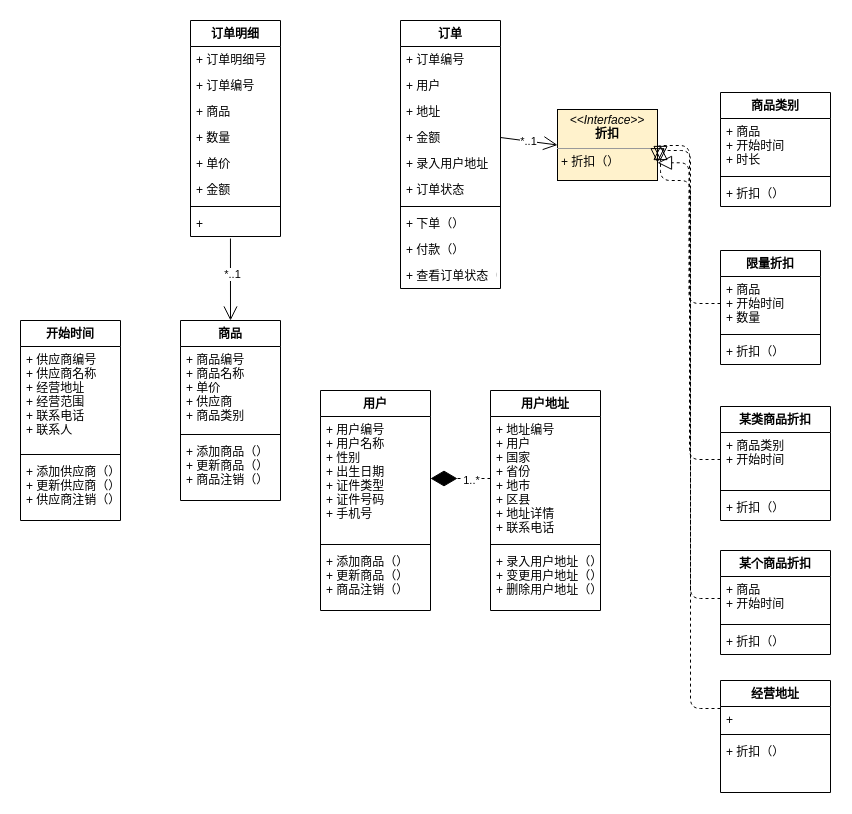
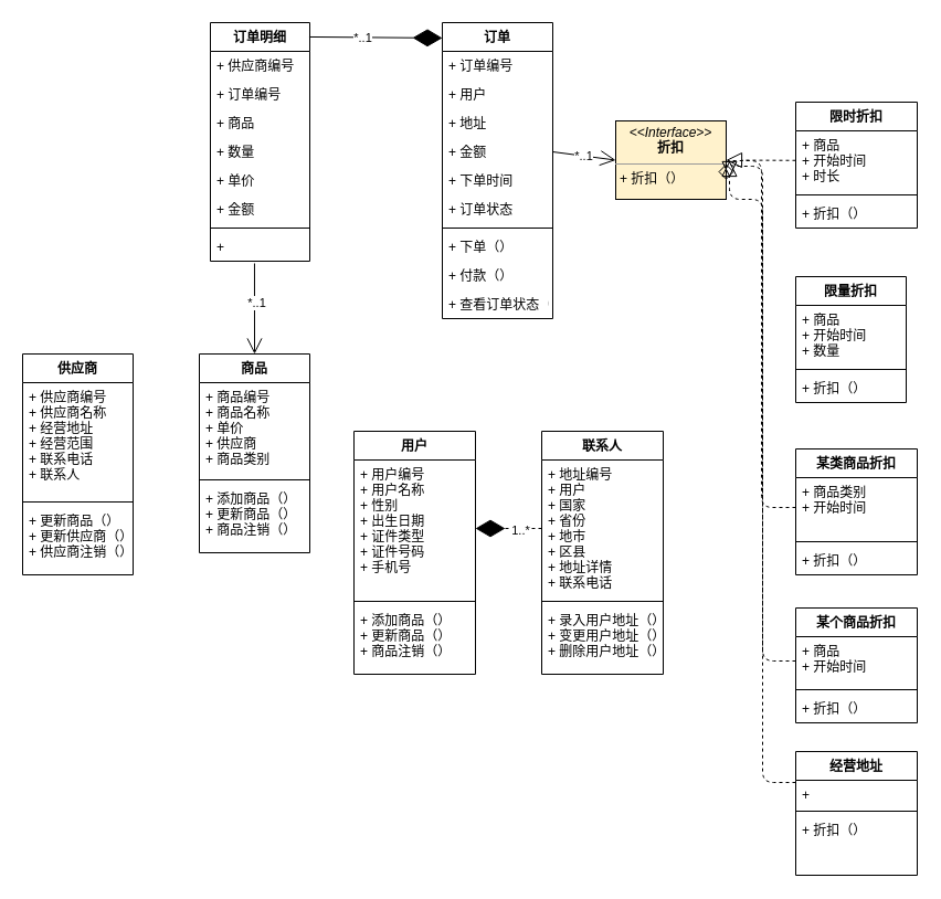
+ <mxCell id="26" value="" style="endArrow=diamondThin;endFill=1;endSize=24;html=1;entryX=0;entryY=0.052;entryDx=0;entryDy=0;entryPerimeter=0;exitX=0.994;exitY=0.06;exitDx=0;exitDy=0;exitPerimeter=0;" edge="1" parent="1" source="2" target="11"><mxGeometry width="160" relative="1" as="geometry"><mxPoint x="310" y="410" as="sourcePoint" /><mxPoint x="370" y="50" as="targetPoint" /></mxGeometry></mxCell>
+ <mxCell id="27" value="*..1" style="edgeLabel;html=1;align=center;verticalAlign=middle;resizable=0;points=[];" vertex="1" connectable="0" parent="26"><mxGeometry x="-0.208" relative="1" as="geometry"><mxPoint as="offset" /></mxGeometry></mxCell>
- <mxCell id="3" value="+ 订单明细号&#10;" style="text;strokeColor=none;fillColor=none;align=left;verticalAlign=top;spacingLeft=4;spacingRight=4;overflow=hidden;rotatable=0;points=[[0,0.5],[1,0.5]];portConstraint=eastwest;" vertex="1" parent="2"><mxGeometry y="26" width="90" height="26" as="geometry" /></mxCell>
+ <mxCell id="3" value="+ 供应商编号&#10;" style="text;strokeColor=none;fillColor=none;align=left;verticalAlign=top;spacingLeft=4;spacingRight=4;overflow=hidden;rotatable=0;points=[[0,0.5],[1,0.5]];portConstraint=eastwest;" vertex="1" parent="2"><mxGeometry y="26" width="90" height="26" as="geometry" /></mxCell>
- <mxCell id="45" value="商品类别" style="swimlane;fontStyle=1;align=center;verticalAlign=top;childLayout=stackLayout;horizontal=1;startSize=26;horizontalStack=0;resizeParent=1;resizeParentMax=0;resizeLast=0;collapsible=1;marginBottom=0;" vertex="1" parent="1"><mxGeometry x="720" y="92" width="110" height="114" as="geometry" /></mxCell>
+ <mxCell id="45" value="限时折扣" style="swimlane;fontStyle=1;align=center;verticalAlign=top;childLayout=stackLayout;horizontal=1;startSize=26;horizontalStack=0;resizeParent=1;resizeParentMax=0;resizeLast=0;collapsible=1;marginBottom=0;" vertex="1" parent="1"><mxGeometry x="720" y="92" width="110" height="114" as="geometry" /></mxCell>
+ <mxCell id="65" value="" style="endArrow=block;dashed=1;endFill=0;endSize=12;html=1;entryX=1;entryY=0.5;entryDx=0;entryDy=0;" edge="1" parent="1" source="46" target="44"><mxGeometry width="160" relative="1" as="geometry"><mxPoint x="570" y="240" as="sourcePoint" /><mxPoint x="730" y="240" as="targetPoint" /></mxGeometry></mxCell>
- <mxCell id="67" value="" style="endArrow=block;dashed=1;endFill=0;endSize=12;html=1;entryX=1;entryY=0.75;entryDx=0;entryDy=0;exitX=0;exitY=0.5;exitDx=0;exitDy=0;edgeStyle=orthogonalEdgeStyle;" edge="1" parent="1" source="54" target="44"><mxGeometry width="160" relative="1" as="geometry"><mxPoint x="730" y="313" as="sourcePoint" /><mxPoint x="667" y="172.25" as="targetPoint" /><Array as="points"><mxPoint x="689" y="459" /><mxPoint x="689" y="145" /><mxPoint x="657" y="145" /></Array></mxGeometry></mxCell>
+ <mxCell id="67" value="" style="endArrow=diamond;dashed=1;endFill=0;endSize=12;html=1;entryX=1;entryY=0.75;entryDx=0;entryDy=0;exitX=0;exitY=0.5;exitDx=0;exitDy=0;edgeStyle=orthogonalEdgeStyle;" edge="1" parent="1" source="54" target="44"><mxGeometry width="160" relative="1" as="geometry"><mxPoint x="730" y="313" as="sourcePoint" /><mxPoint x="667" y="172.25" as="targetPoint" /><Array as="points"><mxPoint x="689" y="459" /><mxPoint x="689" y="145" /><mxPoint x="657" y="145" /></Array></mxGeometry></mxCell>
- <mxCell id="16" value="+ 录入用户地址" style="text;strokeColor=none;fillColor=none;align=left;verticalAlign=top;spacingLeft=4;spacingRight=4;overflow=hidden;rotatable=0;points=[[0,0.5],[1,0.5]];portConstraint=eastwest;" vertex="1" parent="11"><mxGeometry y="130" width="100" height="26" as="geometry" /></mxCell>
+ <mxCell id="16" value="+ 下单时间" style="text;strokeColor=none;fillColor=none;align=left;verticalAlign=top;spacingLeft=4;spacingRight=4;overflow=hidden;rotatable=0;points=[[0,0.5],[1,0.5]];portConstraint=eastwest;" vertex="1" parent="11"><mxGeometry y="130" width="100" height="26" as="geometry" /></mxCell>
- <mxCell id="66" value="" style="endArrow=block;dashed=1;endFill=0;endSize=12;html=1;entryX=1;entryY=0.75;entryDx=0;entryDy=0;exitX=0;exitY=0.5;exitDx=0;exitDy=0;edgeStyle=orthogonalEdgeStyle;" edge="1" parent="1" source="50" target="44"><mxGeometry width="160" relative="1" as="geometry"><mxPoint x="730" y="154.767" as="sourcePoint" /><mxPoint x="667" y="154.5" as="targetPoint" /></mxGeometry></mxCell>
- <mxCell id="30" value="开始时间" style="swimlane;fontStyle=1;align=center;verticalAlign=top;childLayout=stackLayout;horizontal=1;startSize=26;horizontalStack=0;resizeParent=1;resizeParentMax=0;resizeLast=0;collapsible=1;marginBottom=0;" vertex="1" parent="1"><mxGeometry y="320" width="100" height="200" as="geometry" x="20" /></mxCell>
+ <mxCell id="30" value="供应商" style="swimlane;fontStyle=1;align=center;verticalAlign=top;childLayout=stackLayout;horizontal=1;startSize=26;horizontalStack=0;resizeParent=1;resizeParentMax=0;resizeLast=0;collapsible=1;marginBottom=0;" vertex="1" parent="1"><mxGeometry y="320" width="100" height="200" as="geometry" x="20" /></mxCell>
- <mxCell id="38" value="用户地址" style="swimlane;fontStyle=1;align=center;verticalAlign=top;childLayout=stackLayout;horizontal=1;startSize=26;horizontalStack=0;resizeParent=1;resizeParentMax=0;resizeLast=0;collapsible=1;marginBottom=0;" vertex="1" parent="1"><mxGeometry x="490" y="390" width="110" height="220" as="geometry" /></mxCell>
+ <mxCell id="38" value="联系人" style="swimlane;fontStyle=1;align=center;verticalAlign=top;childLayout=stackLayout;horizontal=1;startSize=26;horizontalStack=0;resizeParent=1;resizeParentMax=0;resizeLast=0;collapsible=1;marginBottom=0;" vertex="1" parent="1"><mxGeometry x="490" y="390" width="110" height="220" as="geometry" /></mxCell>
- <mxCell id="33" value="+ 添加供应商（）&#10;+ 更新供应商（）&#10;+ 供应商注销（）" style="text;strokeColor=none;fillColor=none;align=left;verticalAlign=top;spacingLeft=4;spacingRight=4;overflow=hidden;rotatable=0;points=[[0,0.5],[1,0.5]];portConstraint=eastwest;" vertex="1" parent="30"><mxGeometry y="138" width="100" height="62" as="geometry" /></mxCell>
+ <mxCell id="33" value="+ 更新商品（）&#10;+ 更新供应商（）&#10;+ 供应商注销（）" style="text;strokeColor=none;fillColor=none;align=left;verticalAlign=top;spacingLeft=4;spacingRight=4;overflow=hidden;rotatable=0;points=[[0,0.5],[1,0.5]];portConstraint=eastwest;" vertex="1" parent="30"><mxGeometry y="138" width="100" height="62" as="geometry" /></mxCell>
